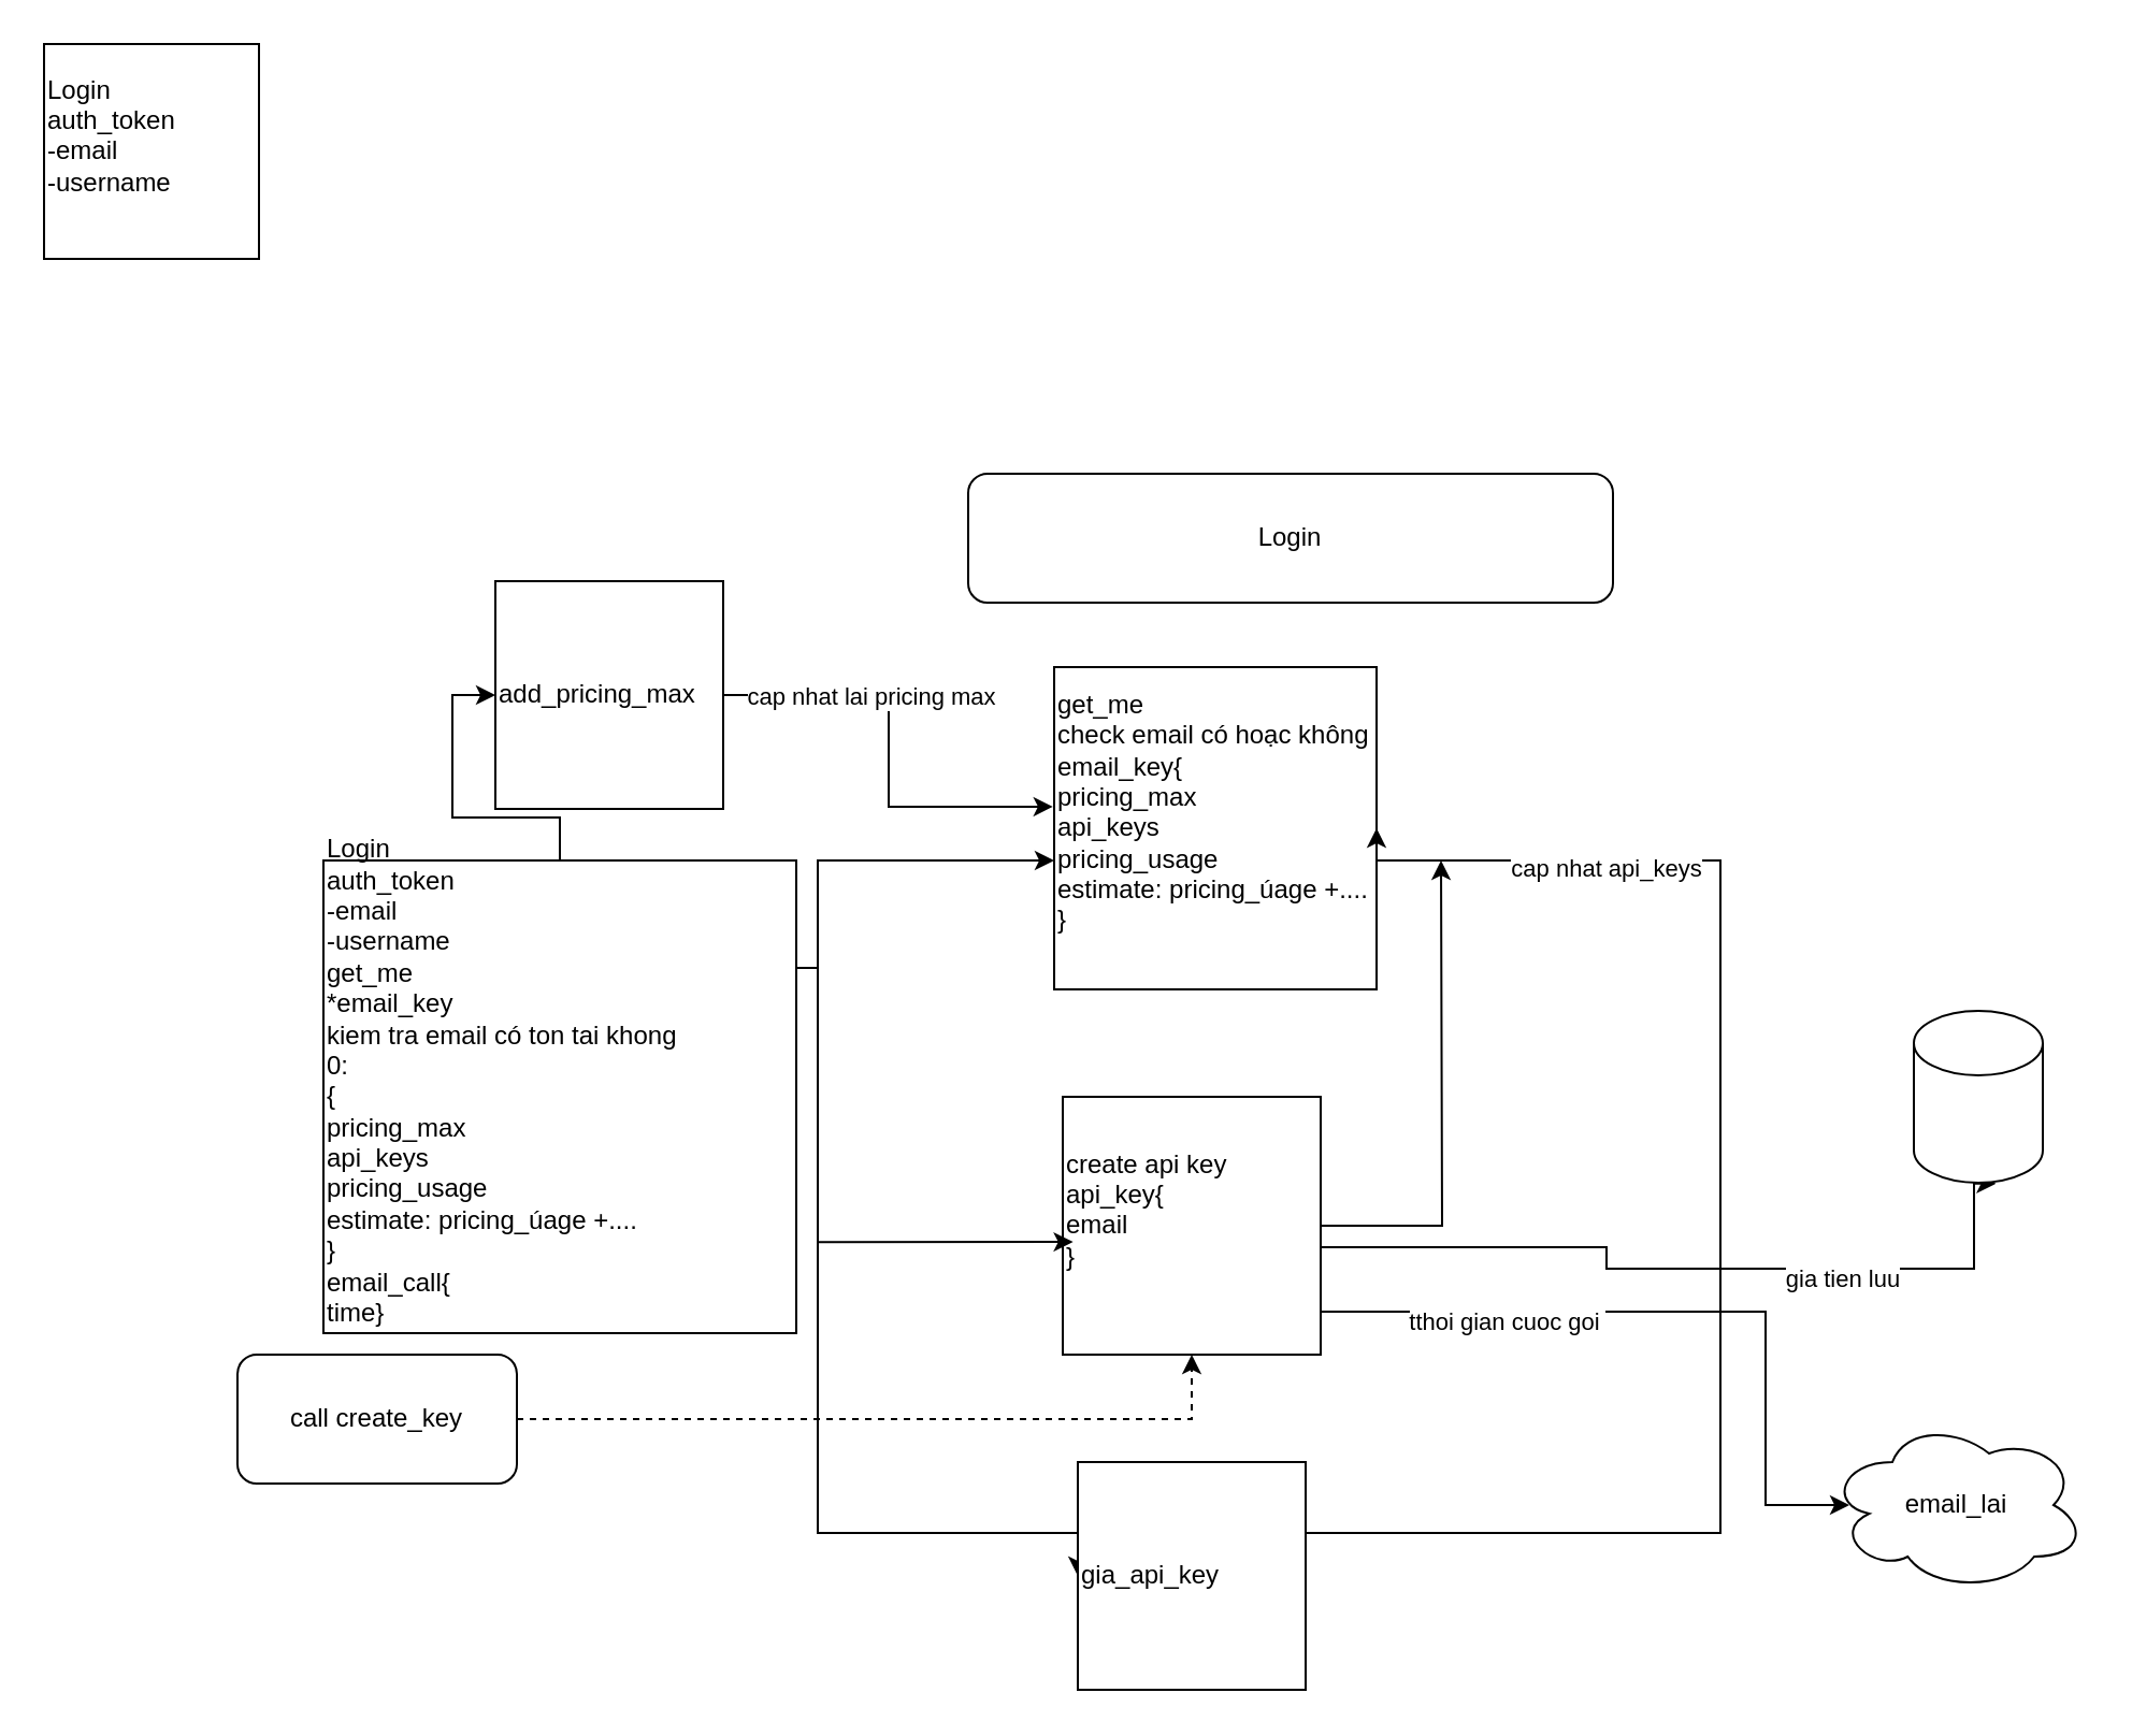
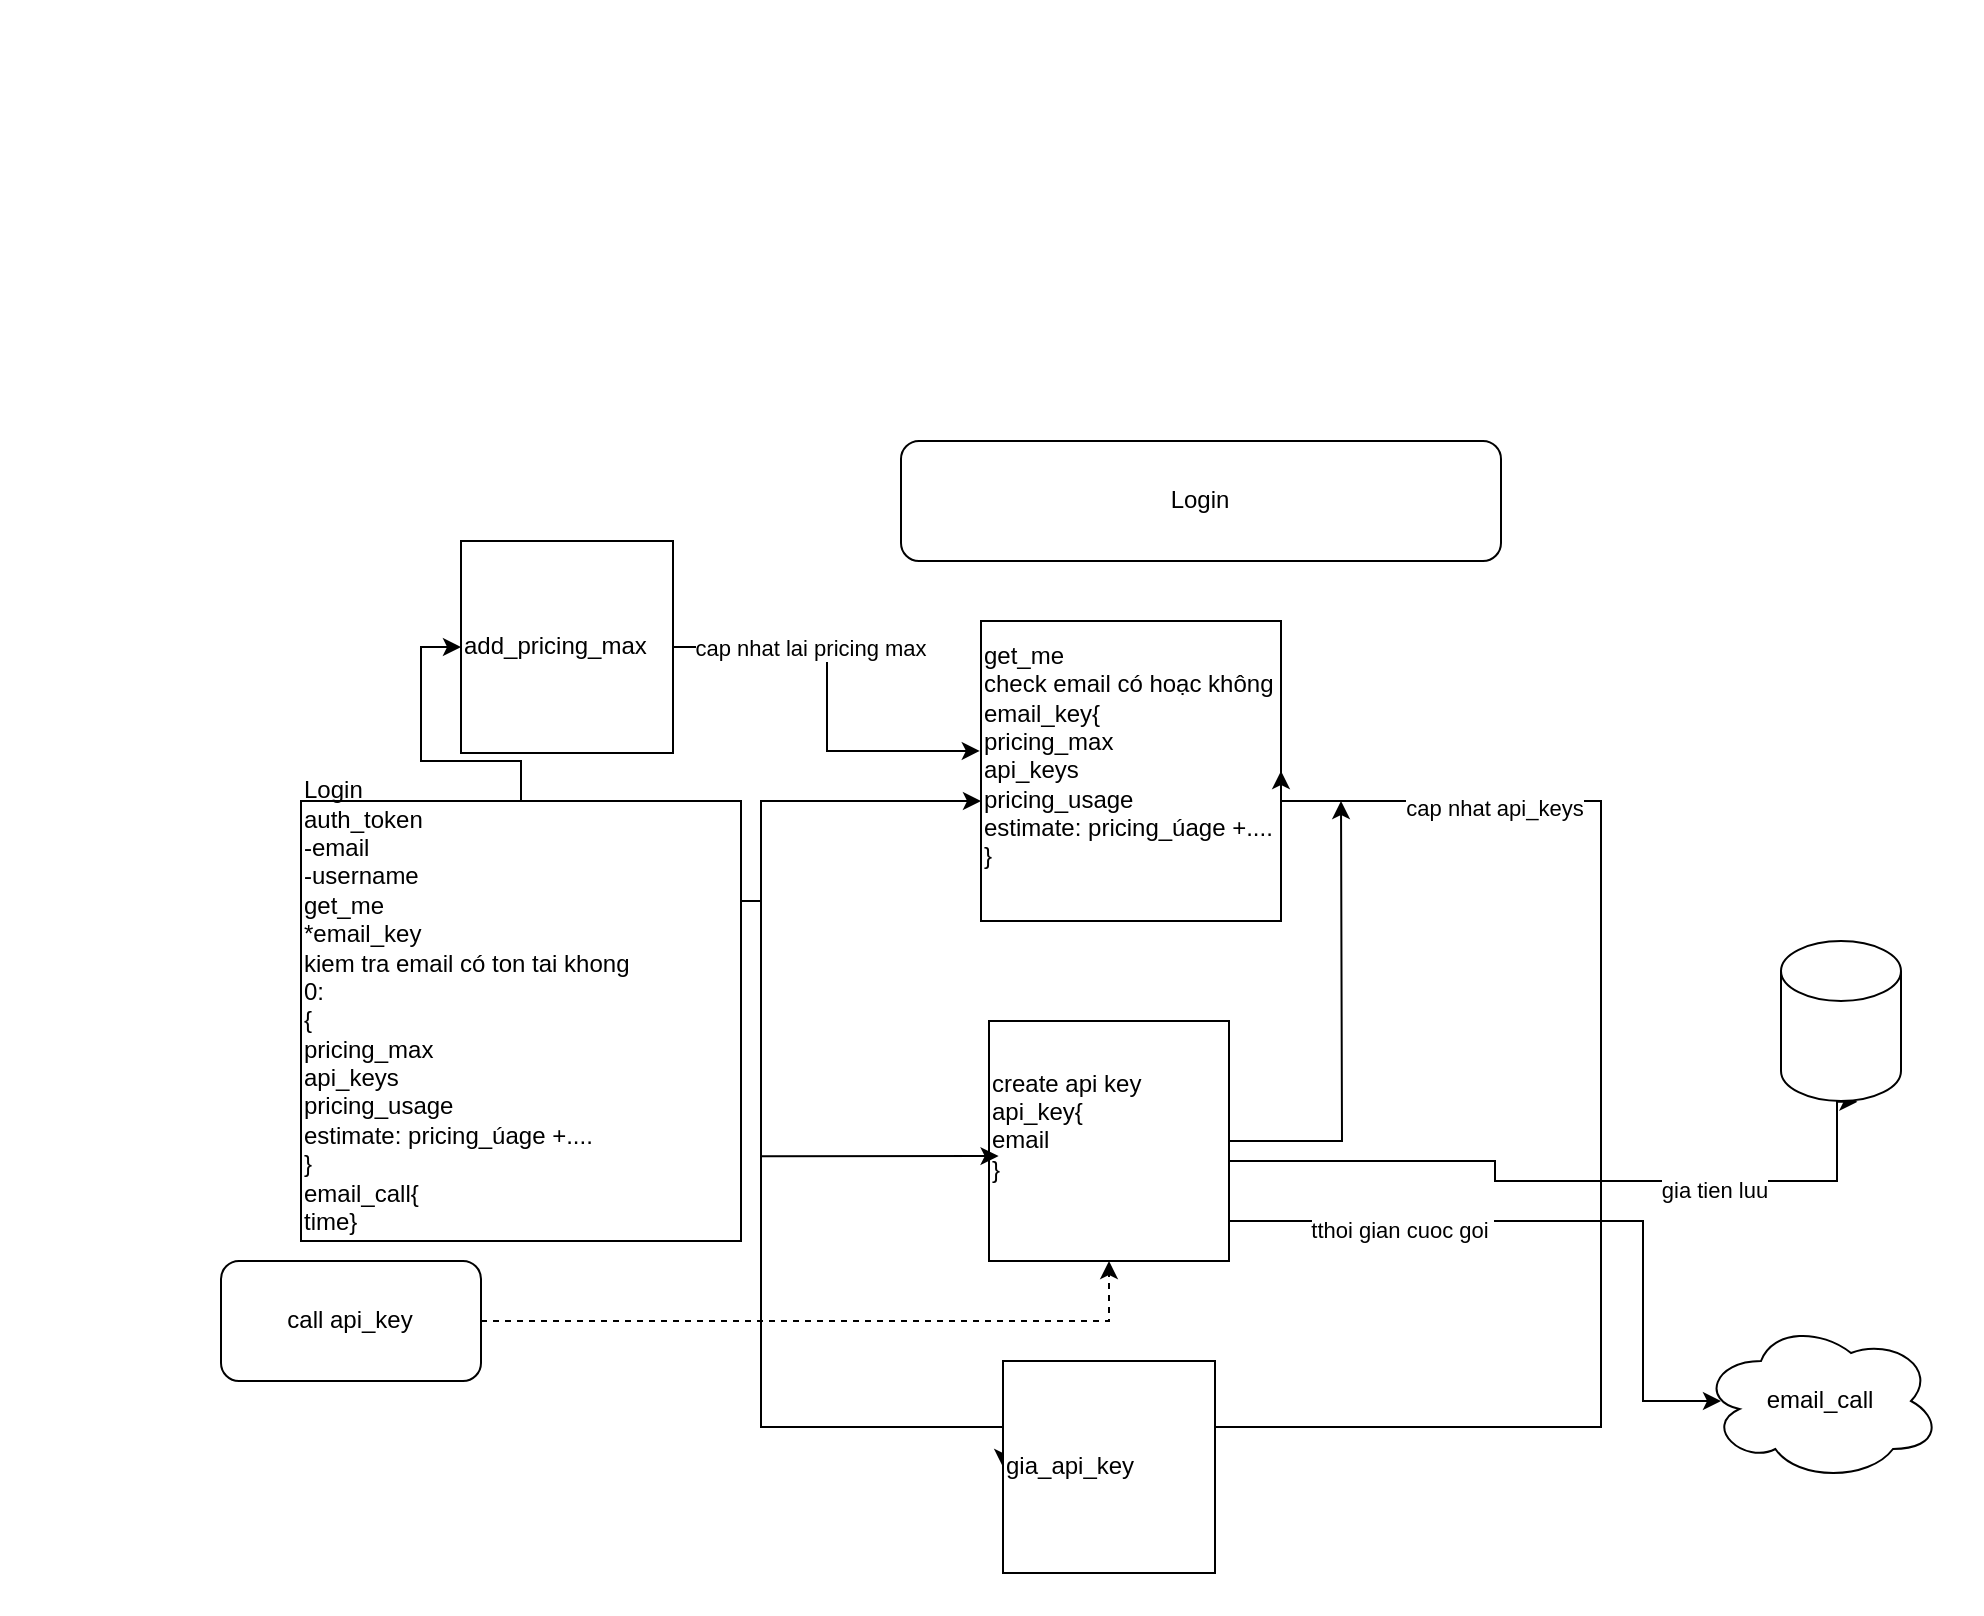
- <mxCell id="21" value="Login&lt;br&gt;auth_token&lt;div&gt;-email&lt;/div&gt;&lt;div&gt;-username&lt;/div&gt;&lt;div&gt;&lt;br&gt;&lt;/div&gt;" style="whiteSpace=wrap;html=1;aspect=fixed;align=left;" vertex="1" parent="1"><mxGeometry x="20" y="20" width="100" height="100" as="geometry" /></mxCell>
- <mxCell id="19" value="call create_key" style="rounded=1;whiteSpace=wrap;html=1;" vertex="1" parent="1"><mxGeometry x="110" y="630" width="130" height="60" as="geometry" /></mxCell>
+ <mxCell id="19" value="call api_key" style="rounded=1;whiteSpace=wrap;html=1;" vertex="1" parent="1"><mxGeometry x="110" y="630" width="130" height="60" as="geometry" /></mxCell>
- <mxCell id="25" value="email_lai" style="ellipse;shape=cloud;whiteSpace=wrap;html=1;" vertex="1" parent="1"><mxGeometry x="850" y="660" width="120" height="80" as="geometry" /></mxCell>
+ <mxCell id="25" value="email_call" style="ellipse;shape=cloud;whiteSpace=wrap;html=1;" vertex="1" parent="1"><mxGeometry x="850" y="660" width="120" height="80" as="geometry" /></mxCell>
